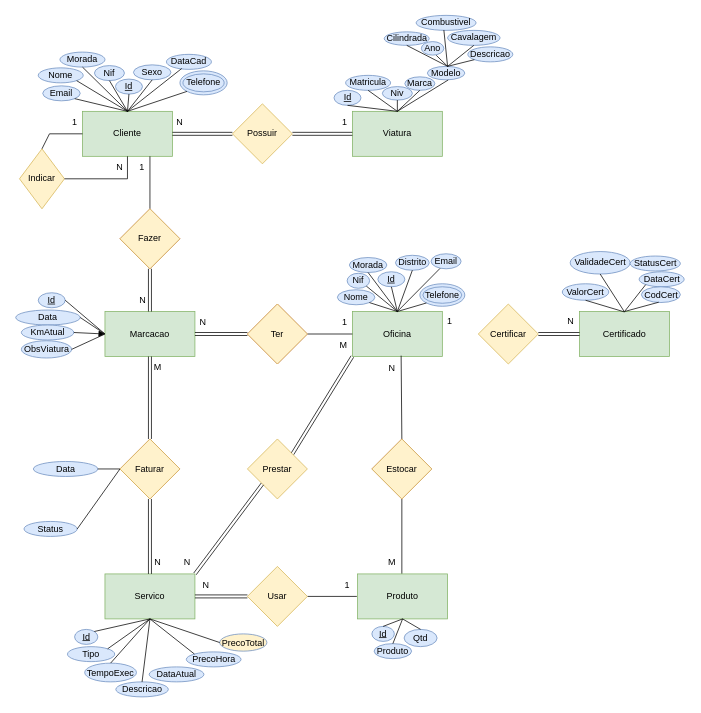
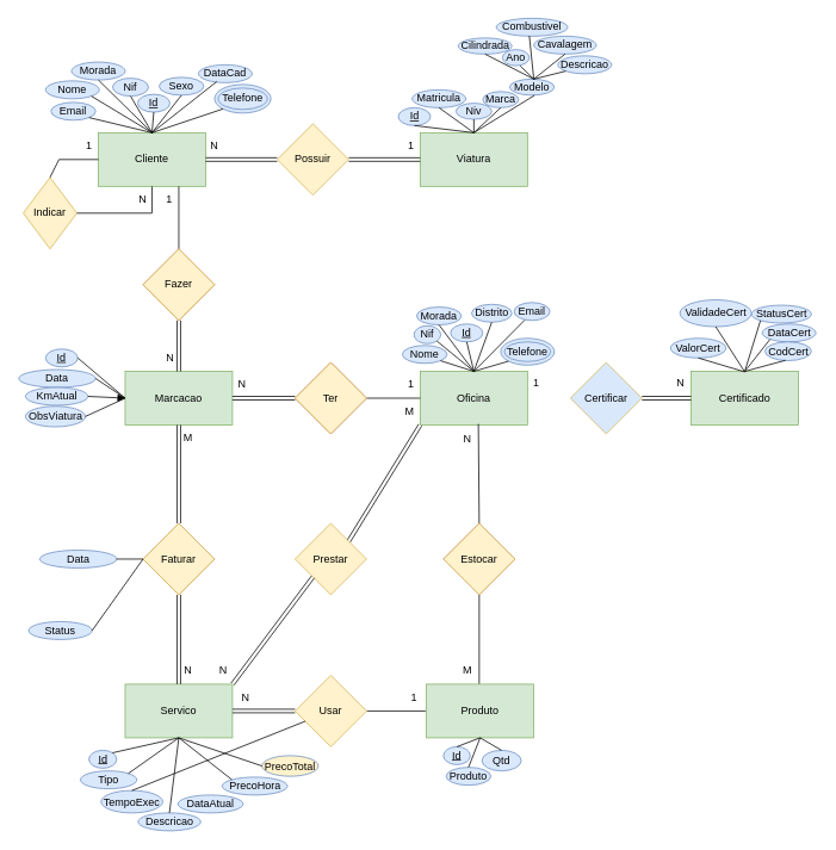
+ <mxCell id="124" value="" style="endArrow=none;html=1;rounded=0;entryX=0;entryY=1;entryDx=0;entryDy=0;exitX=0.5;exitY=0;exitDx=0;exitDy=0;" parent="1" source="112" target="123" edge="1"><mxGeometry width="50" height="50" relative="1" as="geometry"><mxPoint x="820.75" y="396" as="sourcePoint" /><mxPoint x="950.75" y="406" as="targetPoint" /></mxGeometry></mxCell>
- <mxCell id="114" value="Certificar" style="rhombus;whiteSpace=wrap;html=1;fillColor=#fff2cc;strokeColor=#d6b656;" parent="1" vertex="1"><mxGeometry x="637" y="405" width="80" height="80" as="geometry" /></mxCell>
+ <mxCell id="114" value="Certificar" style="rhombus;whiteSpace=wrap;html=1;fillColor=#dae8fc;strokeColor=#d6b656;" parent="1" vertex="1"><mxGeometry x="637" y="405" width="80" height="80" as="geometry" /></mxCell>
- <mxCell id="89" value="" style="endArrow=none;html=1;rounded=0;exitX=0.5;exitY=0;exitDx=0;exitDy=0;entryX=0.5;entryY=1;entryDx=0;entryDy=0;" parent="1" source="85" target="59" edge="1"><mxGeometry width="50" height="50" relative="1" as="geometry"><mxPoint x="329" y="745" as="sourcePoint" /><mxPoint x="379" y="695" as="targetPoint" /></mxGeometry></mxCell>
+ <mxCell id="89" value="" style="endArrow=none;html=1;rounded=0;exitX=0.5;exitY=0;exitDx=0;exitDy=0;" parent="1" source="85" target="83" edge="1"><mxGeometry width="50" height="50" relative="1" as="geometry"><mxPoint x="329" y="745" as="sourcePoint" /><mxPoint x="379" y="695" as="targetPoint" /></mxGeometry></mxCell>
